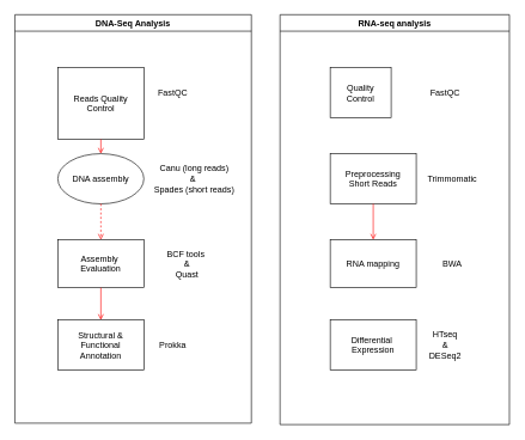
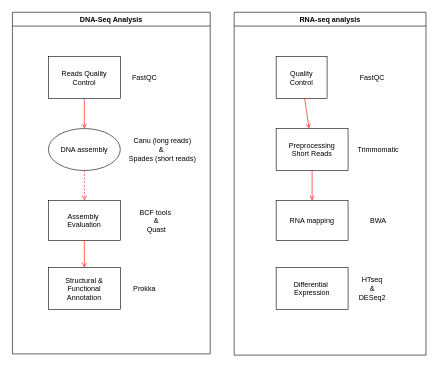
- <mxCell id="3" value="Reads Quality&#10;Control" style="" parent="2" vertex="1"><mxGeometry x="60" y="74" width="120" height="100" as="geometry" /></mxCell>
+ <mxCell id="3" value="Reads Quality&#10;Control" style="" parent="2" vertex="1"><mxGeometry x="60" y="74" width="120" height="70" as="geometry" /></mxCell>
+ <mxCell id="17" value="" style="endArrow=open;strokeColor=#FF0000;endFill=1;rounded=0" edge="1" parent="14" source="15" target="16"><mxGeometry relative="1" as="geometry" /></mxCell>
